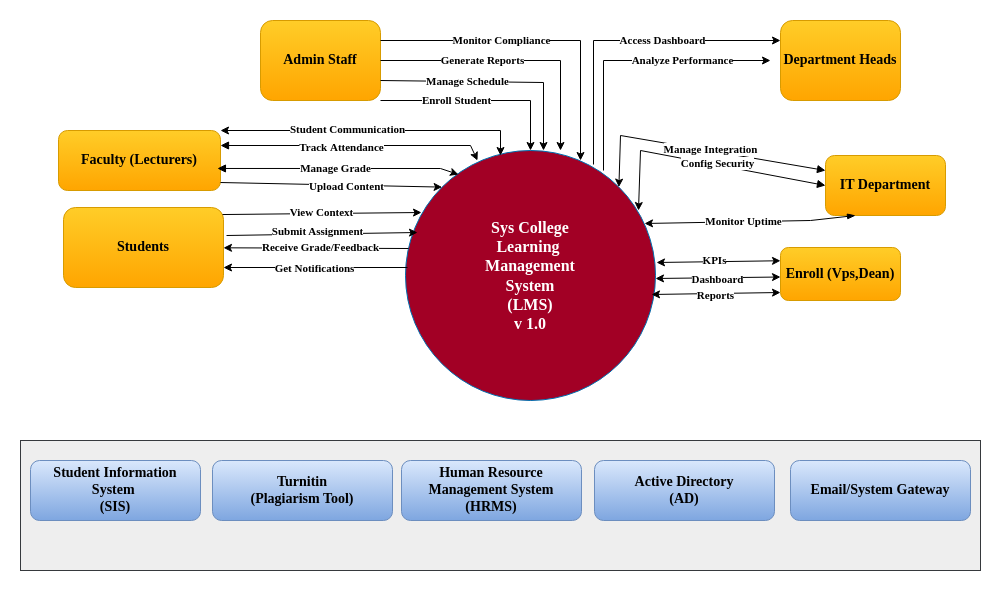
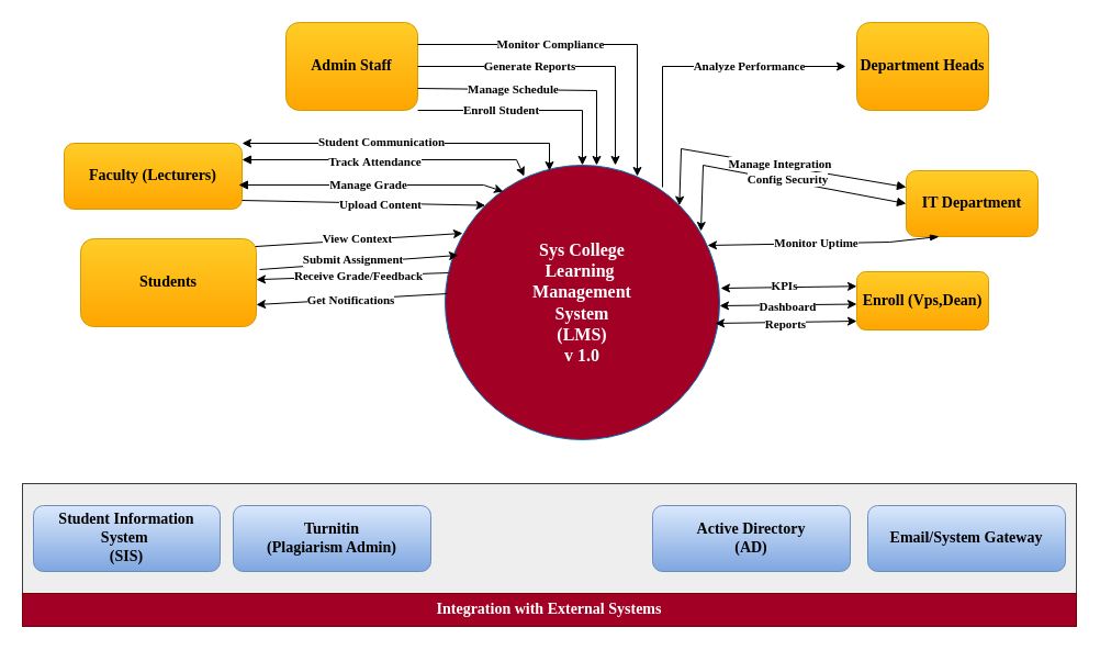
- <mxCell id="33" value="" style="endArrow=classic;html=1;rounded=0;exitX=0.752;exitY=0.056;exitDx=0;exitDy=0;exitPerimeter=0;entryX=0;entryY=0.25;entryDx=0;entryDy=0;" parent="1" source="2" target="6" edge="1"><mxGeometry width="50" height="50" relative="1" as="geometry"><mxPoint x="660" y="190" as="sourcePoint" /><mxPoint x="710" y="140" as="targetPoint" /><Array as="points"><mxPoint x="593" y="40" /></Array></mxGeometry></mxCell>
- <mxCell id="34" value="&lt;font face=&quot;Verdana&quot;&gt;&lt;b&gt;Access Dashboard&lt;/b&gt;&lt;/font&gt;" style="edgeLabel;html=1;align=center;verticalAlign=middle;resizable=0;points=[];" parent="33" vertex="1" connectable="0"><mxGeometry x="0.235" y="1" relative="1" as="geometry"><mxPoint as="offset" /></mxGeometry></mxCell>
- <mxCell id="3" value="&lt;font style=&quot;font-size: 14px;&quot; face=&quot;Verdana&quot;&gt;&lt;b&gt;Students&lt;/b&gt;&lt;/font&gt;" style="rounded=1;whiteSpace=wrap;html=1;fillColor=#ffcd28;strokeColor=#d79b00;gradientColor=#ffa500;" parent="1" vertex="1"><mxGeometry x="63" y="207" width="160" height="80" as="geometry" /></mxCell>
+ <mxCell id="3" value="&lt;font style=&quot;font-size: 14px;&quot; face=&quot;Verdana&quot;&gt;&lt;b&gt;Students&lt;/b&gt;&lt;/font&gt;" style="rounded=1;whiteSpace=wrap;html=1;fillColor=#ffcd28;strokeColor=#d79b00;gradientColor=#ffa500;" parent="1" vertex="1"><mxGeometry x="73" y="217" width="160" height="80" as="geometry" /></mxCell>
- <mxCell id="55" value="&lt;font face=&quot;Verdana&quot;&gt;&lt;span style=&quot;font-size: 14px;&quot;&gt;&lt;b&gt;Turnitin&lt;br&gt;(Plagiarism Tool)&lt;/b&gt;&lt;/span&gt;&lt;/font&gt;" style="rounded=1;whiteSpace=wrap;html=1;fillColor=#dae8fc;strokeColor=#6c8ebf;gradientColor=#7ea6e0;" parent="1" vertex="1"><mxGeometry x="212" y="460" width="180" height="60" as="geometry" /></mxCell>
+ <mxCell id="55" value="&lt;font face=&quot;Verdana&quot;&gt;&lt;span style=&quot;font-size: 14px;&quot;&gt;&lt;b&gt;Turnitin&lt;br&gt;(Plagiarism Admin)&lt;/b&gt;&lt;/span&gt;&lt;/font&gt;" style="rounded=1;whiteSpace=wrap;html=1;fillColor=#dae8fc;strokeColor=#6c8ebf;gradientColor=#7ea6e0;" parent="1" vertex="1"><mxGeometry x="212" y="460" width="180" height="60" as="geometry" /></mxCell>
- <mxCell id="52" value="&lt;b&gt;&lt;font style=&quot;font-size: 14px;&quot; face=&quot;Verdana&quot;&gt;Human Resource Management System&lt;br&gt;(HRMS)&lt;/font&gt;&lt;/b&gt;" style="rounded=1;whiteSpace=wrap;html=1;fillColor=#dae8fc;strokeColor=#6c8ebf;gradientColor=#7ea6e0;" parent="1" vertex="1"><mxGeometry x="401" y="460" width="180" height="60" as="geometry" /></mxCell>
+ <mxCell id="50" value="Integration with External Systems" style="text;html=1;align=center;verticalAlign=middle;whiteSpace=wrap;rounded=0;fontFamily=Verdana;fontSize=14;fontStyle=1;fillColor=#a20025;fontColor=#ffffff;strokeColor=#6F0000;" vertex="1" parent="1"><mxGeometry x="20" y="540" width="960" height="30" as="geometry" /></mxCell>
